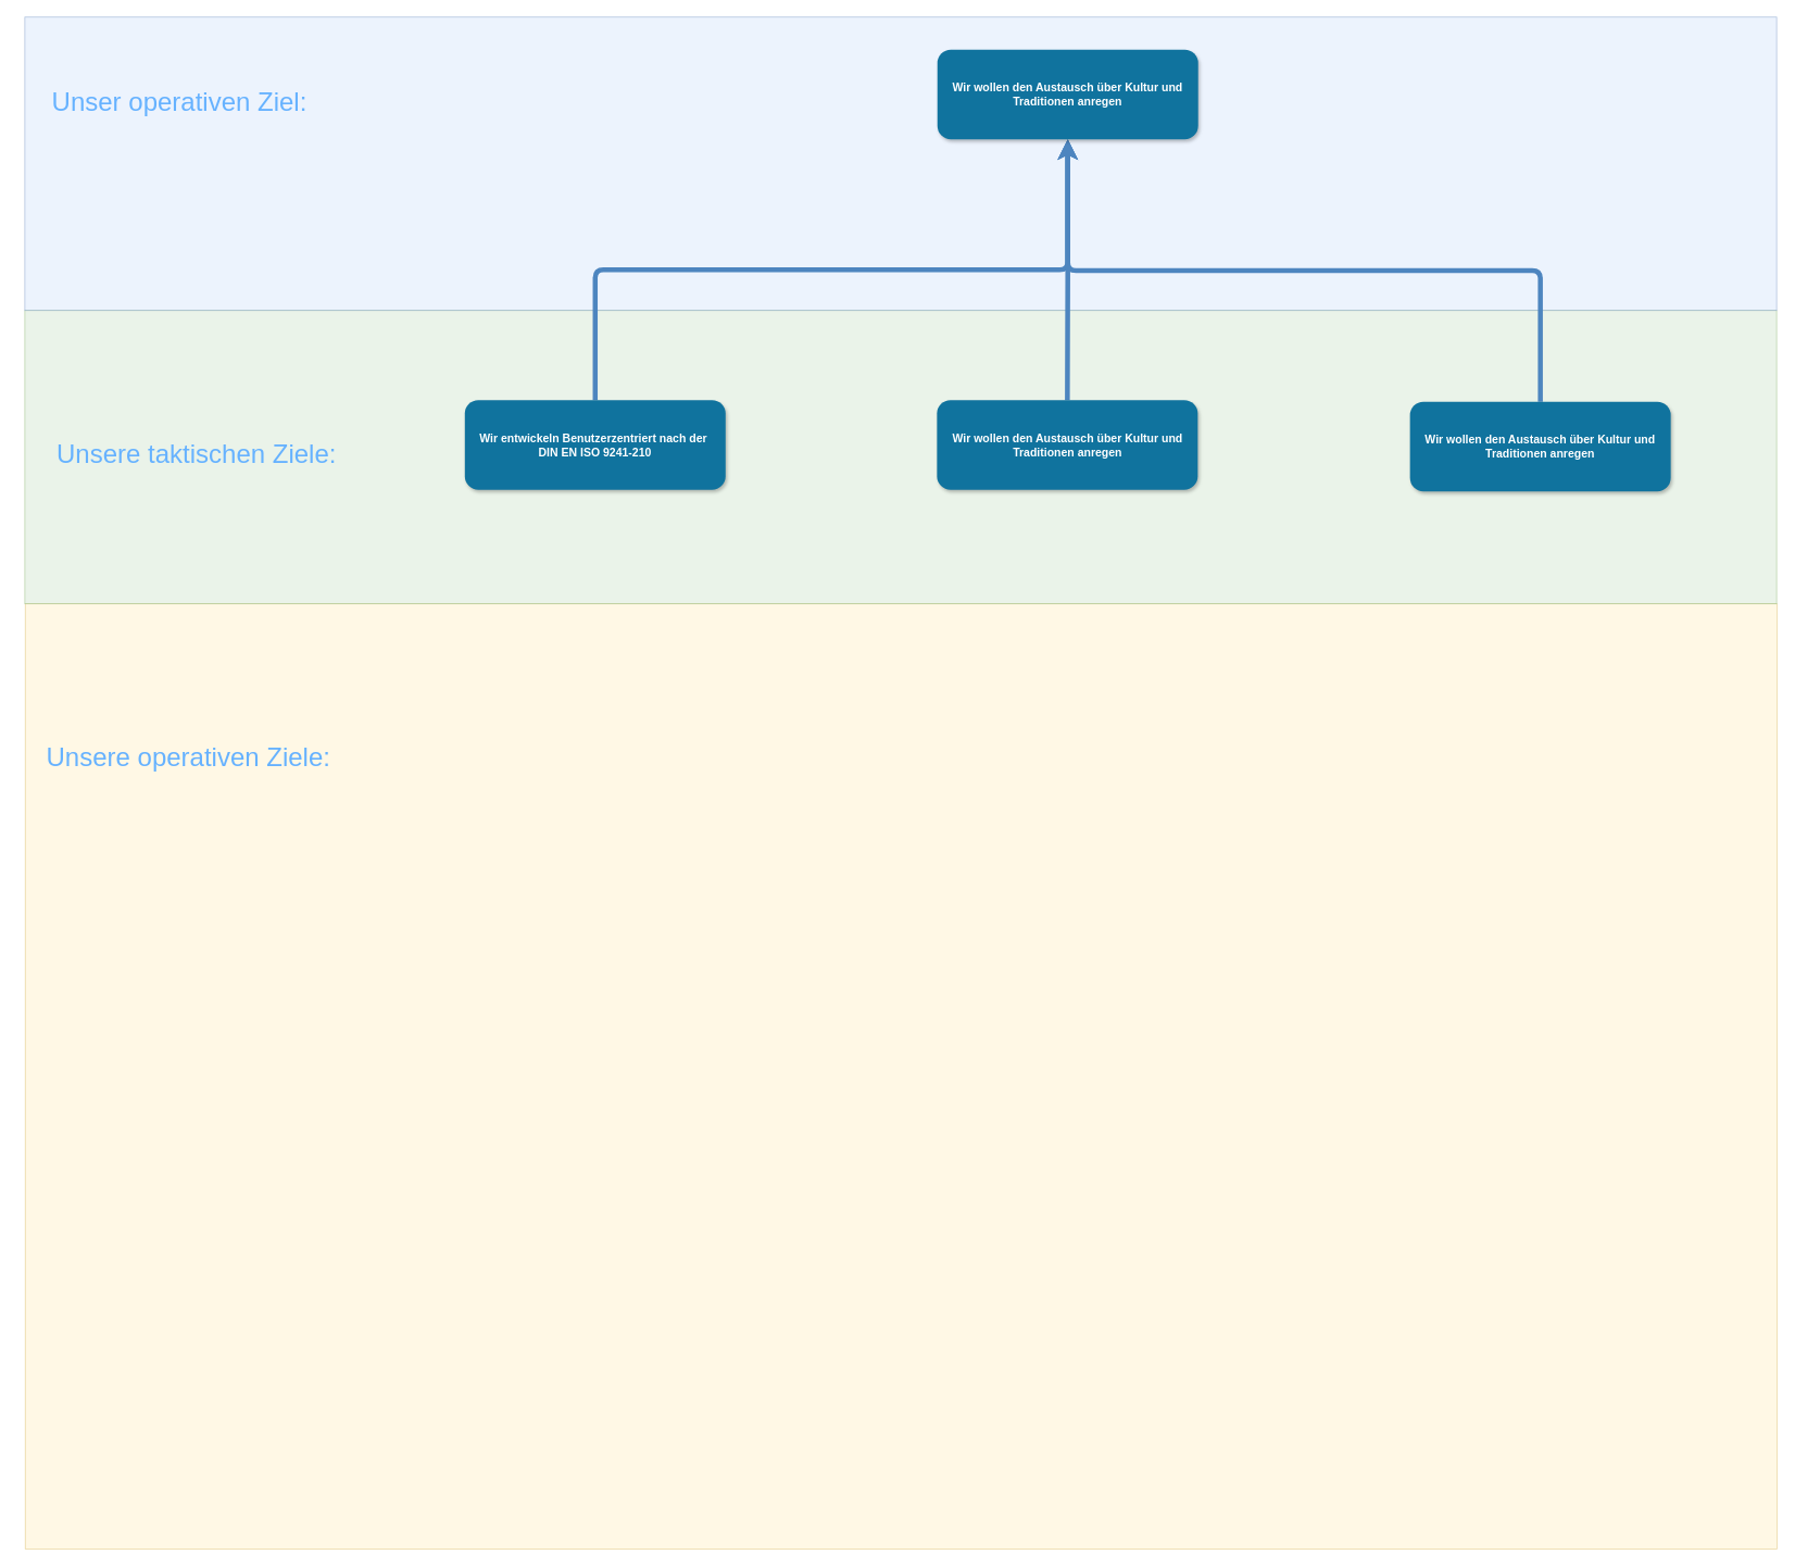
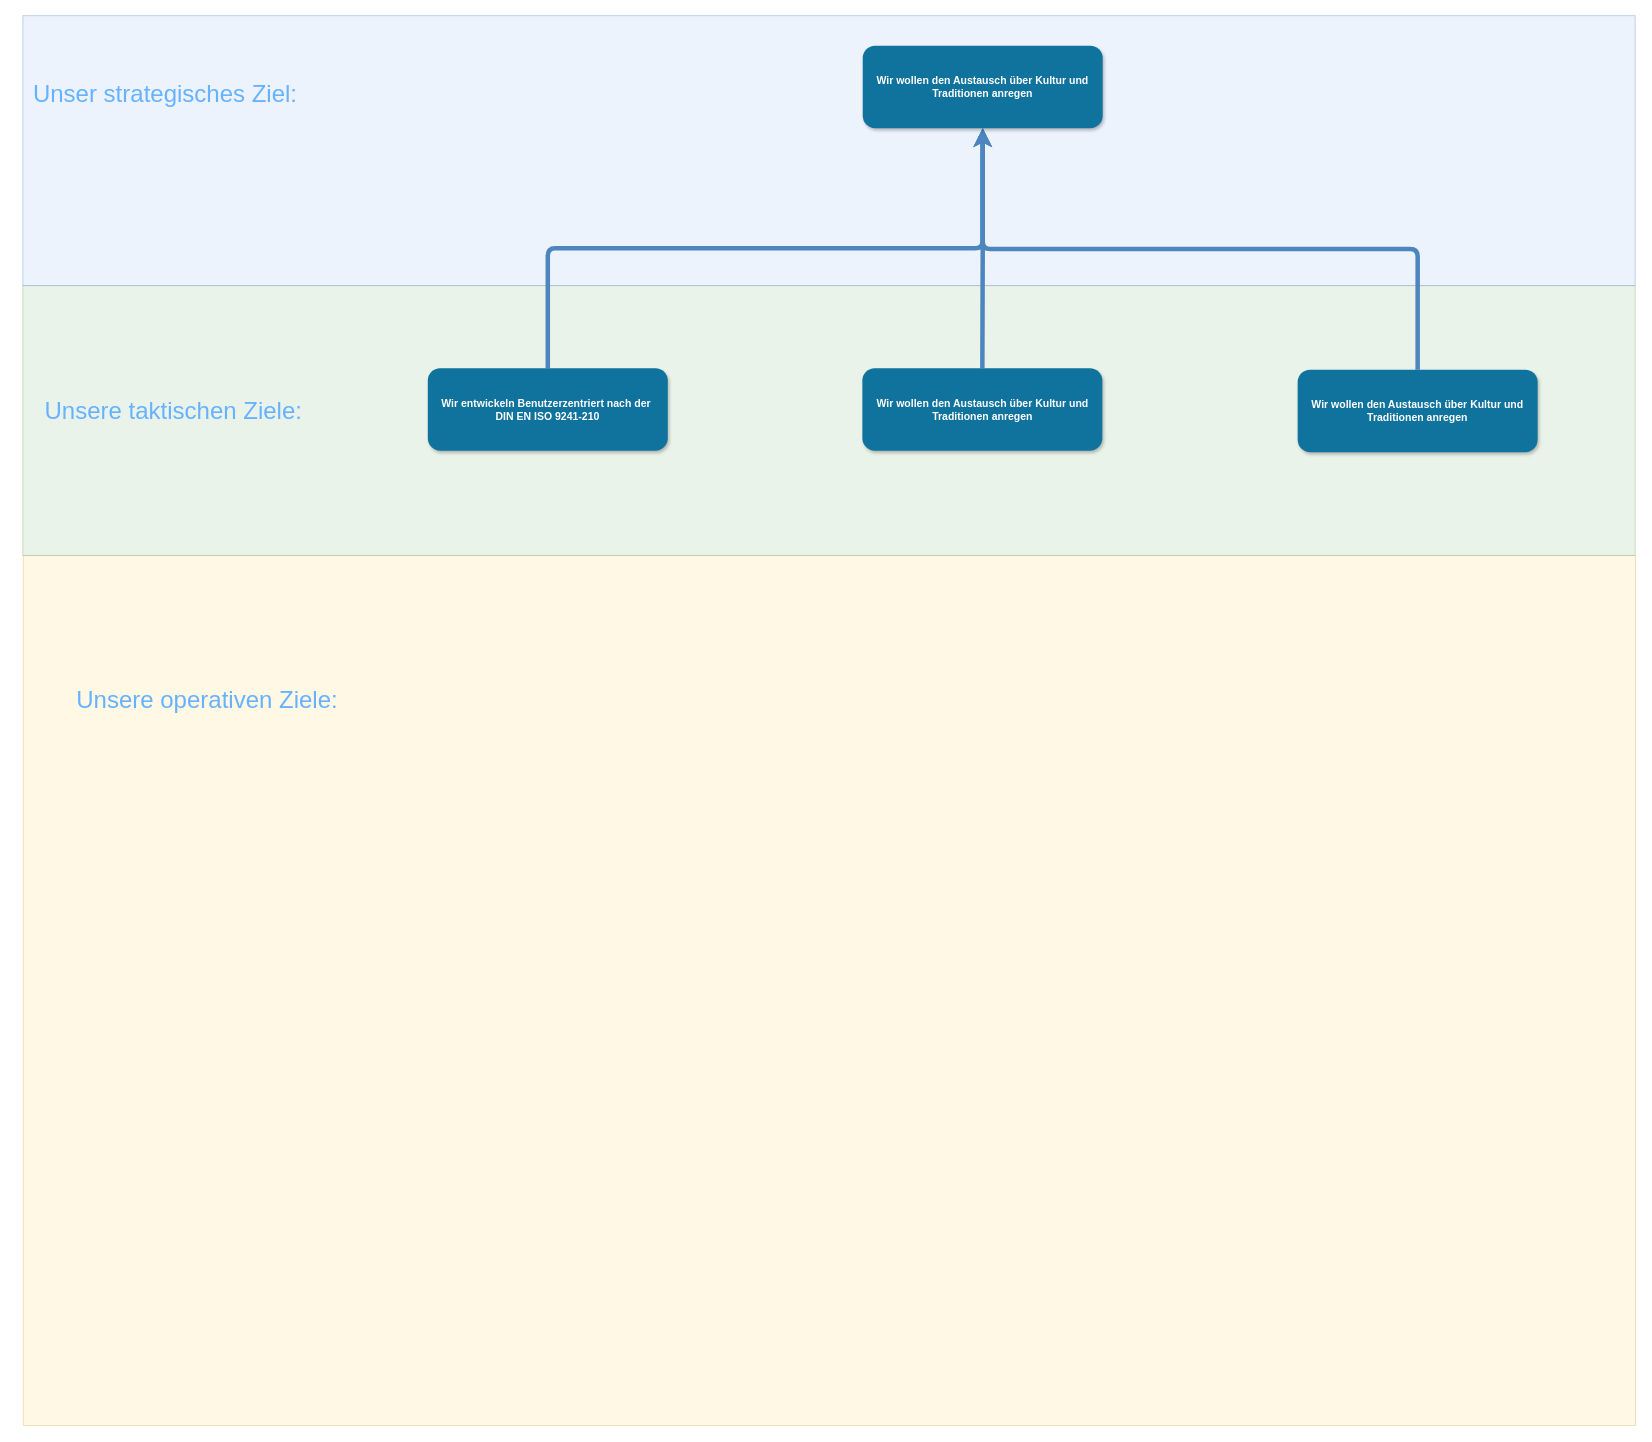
- <mxCell id="9" value="Unser operativen Ziel:" style="text;html=1;strokeColor=none;fillColor=none;align=center;verticalAlign=middle;whiteSpace=wrap;rounded=0;fontSize=32;fontColor=#66B2FF;labelBorderColor=none;labelBackgroundColor=none;" parent="1" vertex="1"><mxGeometry x="20" y="97.5" width="400" height="55" as="geometry" /></mxCell>
+ <mxCell id="9" value="Unser strategisches Ziel:" style="text;html=1;strokeColor=none;fillColor=none;align=center;verticalAlign=middle;whiteSpace=wrap;rounded=0;fontSize=32;fontColor=#66B2FF;labelBorderColor=none;labelBackgroundColor=none;" parent="1" vertex="1"><mxGeometry x="20" y="97.5" width="400" height="55" as="geometry" /></mxCell>
- <mxCell id="10" value="Unsere taktischen Ziele:" style="text;html=1;strokeColor=none;fillColor=none;align=center;verticalAlign=middle;whiteSpace=wrap;rounded=0;fontSize=32;fontColor=#66B2FF;labelBorderColor=none;labelBackgroundColor=none;" parent="1" vertex="1"><mxGeometry x="40.5" y="529.5" width="400" height="55" as="geometry" /></mxCell>
+ <mxCell id="10" value="Unsere taktischen Ziele:" style="text;html=1;strokeColor=none;fillColor=none;align=center;verticalAlign=middle;whiteSpace=wrap;rounded=0;fontSize=32;fontColor=#66B2FF;labelBorderColor=none;labelBackgroundColor=none;" parent="1" vertex="1"><mxGeometry x="30.5" y="519.5" width="400" height="55" as="geometry" /></mxCell>
- <mxCell id="11" value="Unsere operativen Ziele:" style="text;html=1;strokeColor=none;fillColor=none;align=center;verticalAlign=middle;whiteSpace=wrap;rounded=0;fontSize=32;fontColor=#66B2FF;labelBorderColor=none;labelBackgroundColor=none;" parent="1" vertex="1"><mxGeometry x="30.5" y="900" width="400" height="55" as="geometry" /></mxCell>
+ <mxCell id="11" value="Unsere operativen Ziele:" style="text;html=1;strokeColor=none;fillColor=none;align=center;verticalAlign=middle;whiteSpace=wrap;rounded=0;fontSize=32;fontColor=#66B2FF;labelBorderColor=none;labelBackgroundColor=none;" parent="1" vertex="1"><mxGeometry x="75.5" y="905" width="400" height="55" as="geometry" /></mxCell>
